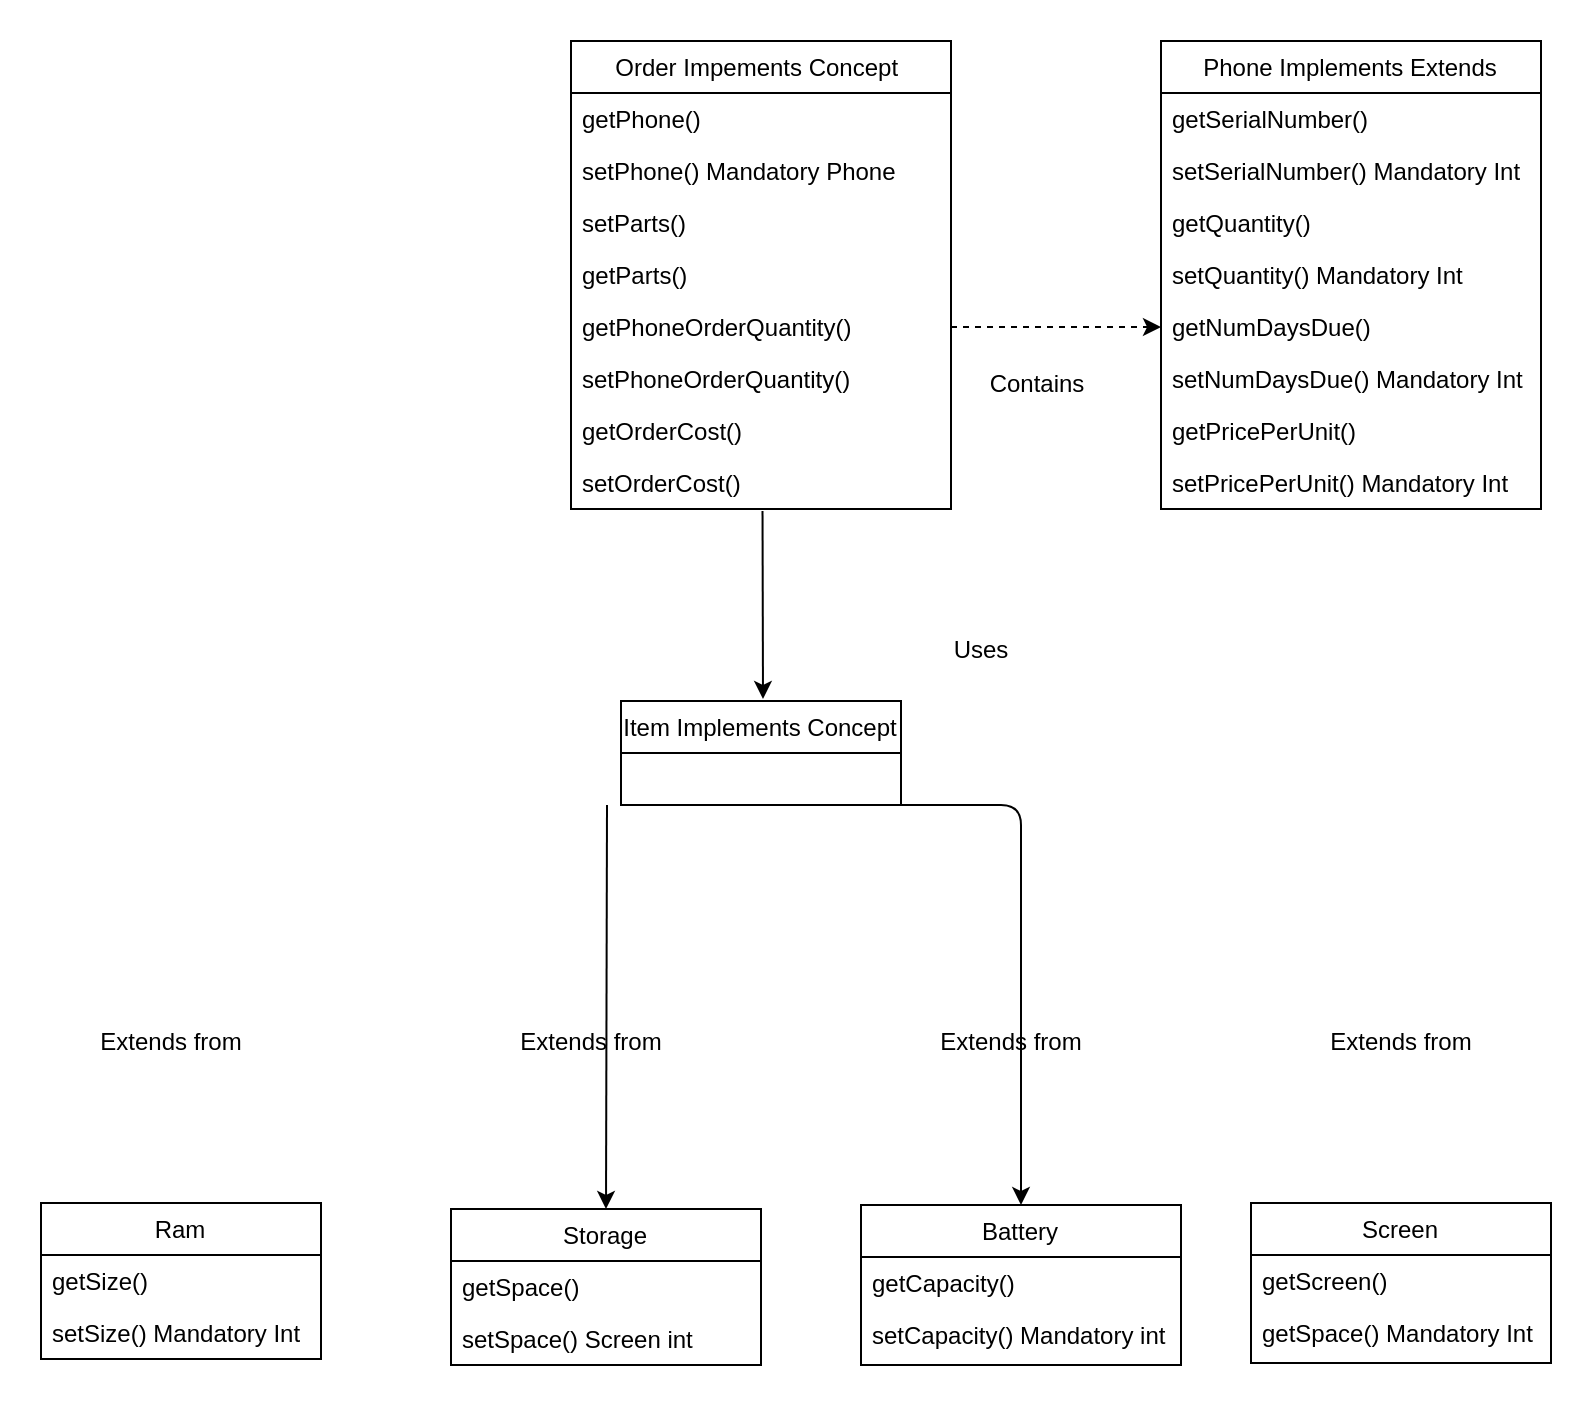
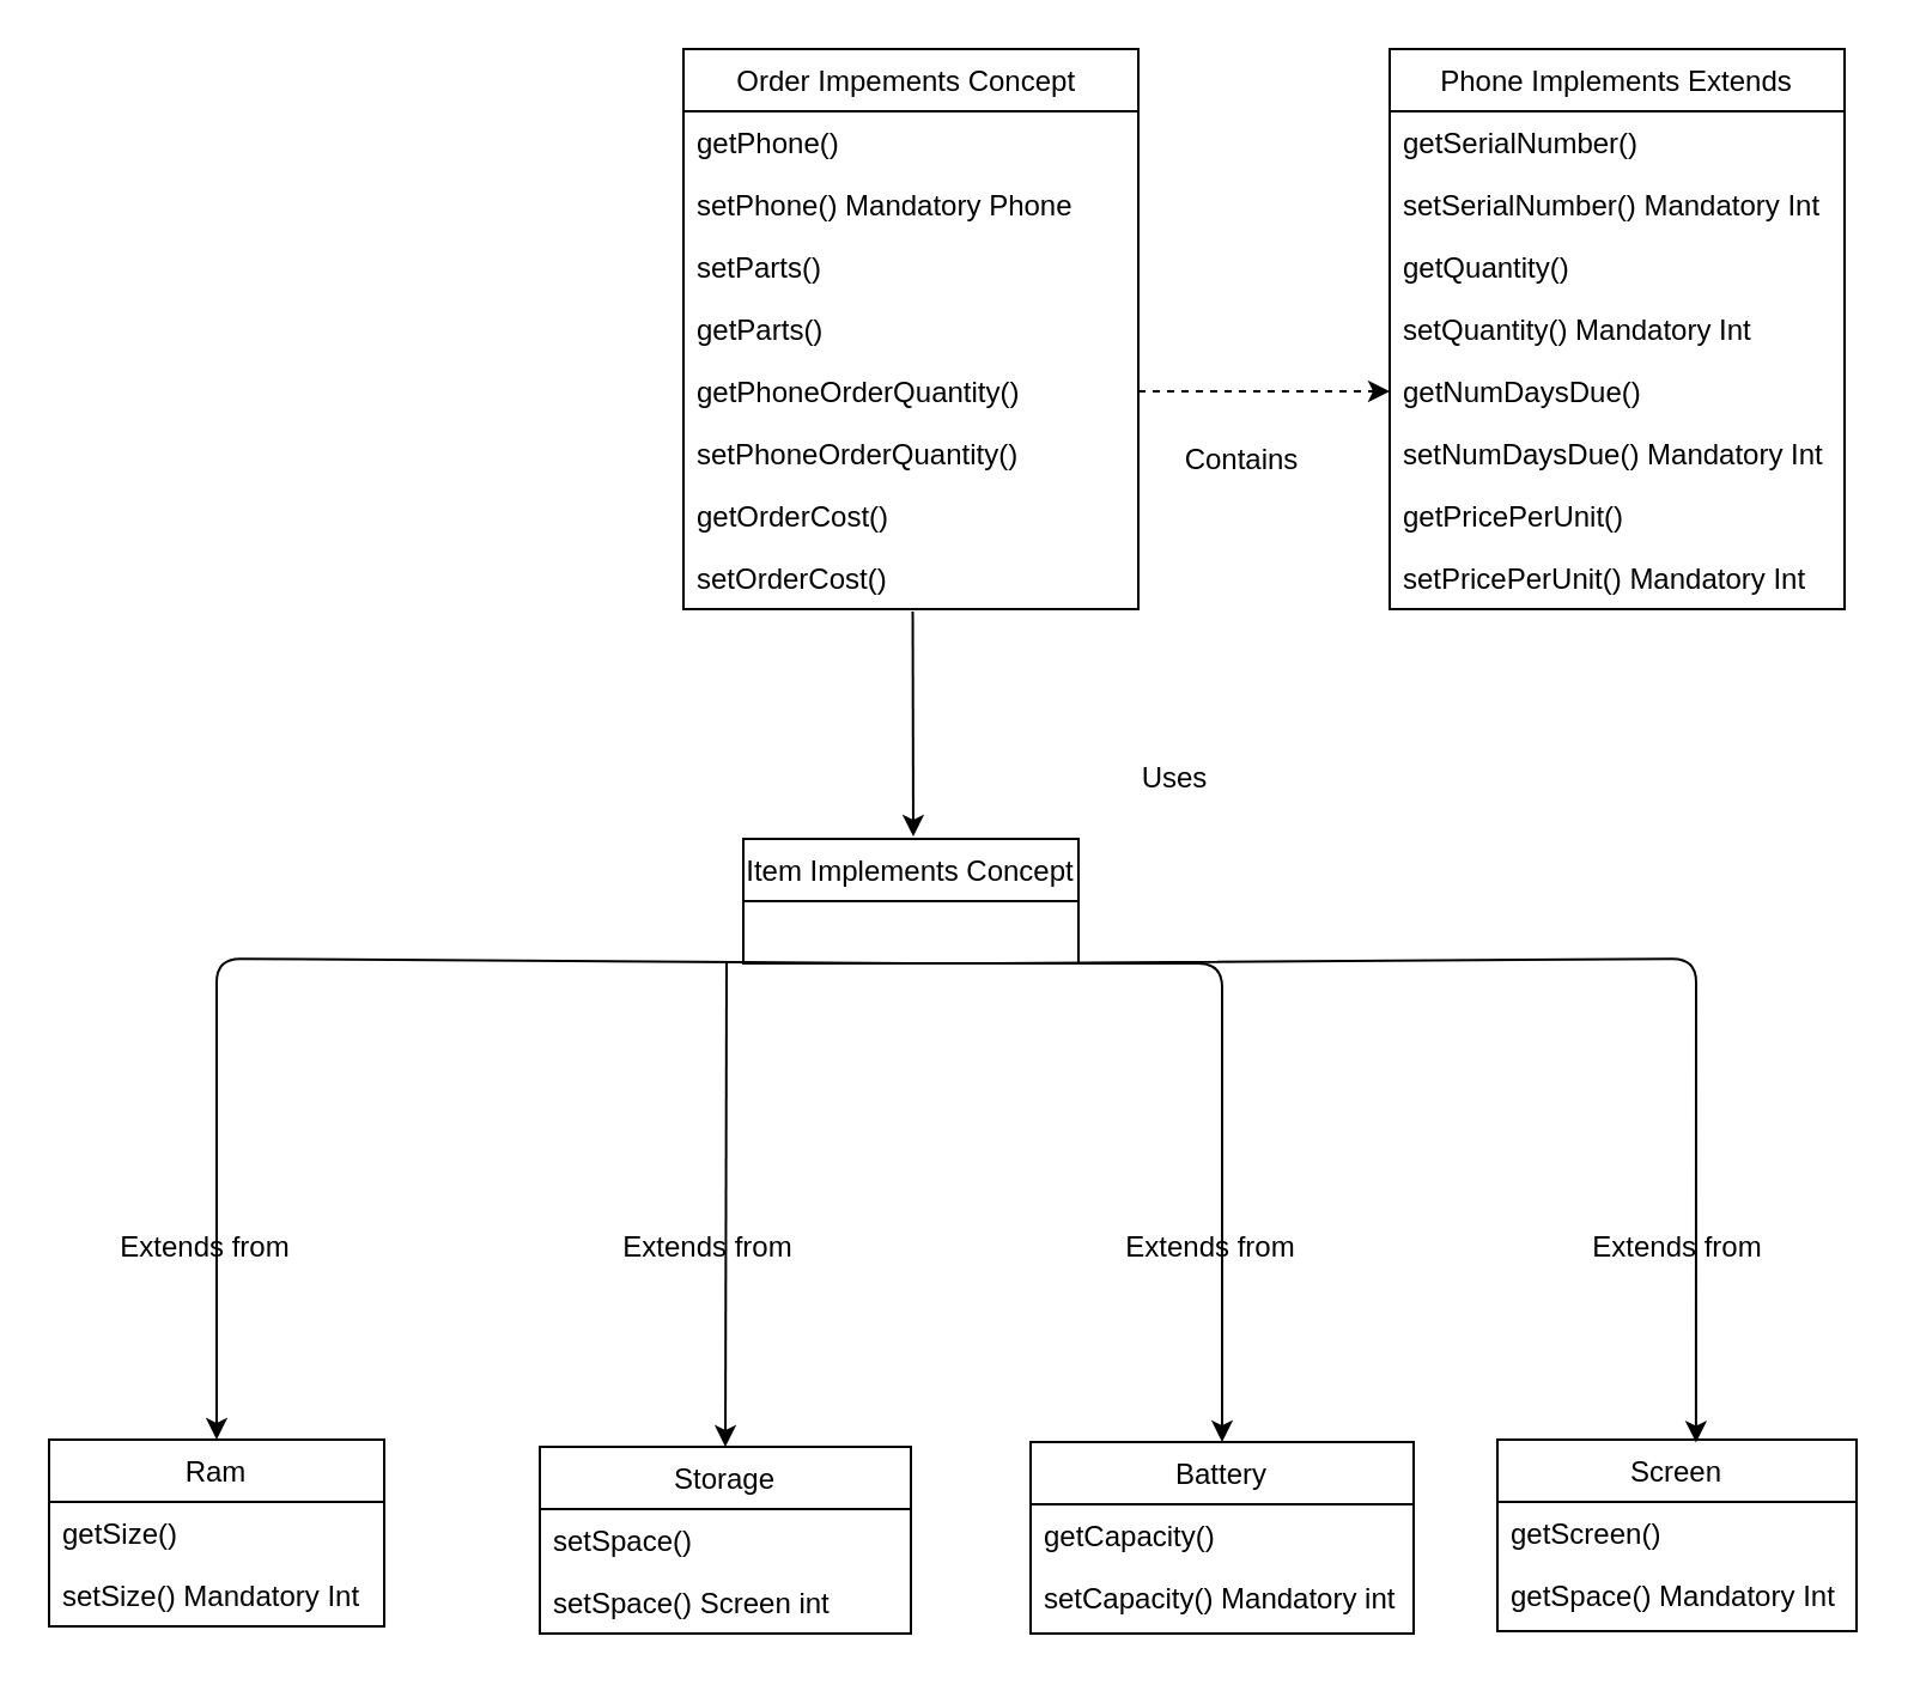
+ <mxCell id="33" value="" style="endArrow=classic;html=1;exitX=0.5;exitY=1;exitDx=0;exitDy=0;entryX=0.5;entryY=0;entryDx=0;entryDy=0;" edge="1" parent="1" source="32" target="29"><mxGeometry width="50" height="50" relative="1" as="geometry"><mxPoint x="320" y="510" as="sourcePoint" /><mxPoint x="70" y="402" as="targetPoint" /><Array as="points"><mxPoint x="90" y="400" /></Array></mxGeometry></mxCell>
+ <mxCell id="36" value="" style="endArrow=classic;html=1;entryX=0.553;entryY=0.015;entryDx=0;entryDy=0;entryPerimeter=0;exitX=0.75;exitY=1;exitDx=0;exitDy=0;" edge="1" parent="1" source="32" target="20"><mxGeometry width="50" height="50" relative="1" as="geometry"><mxPoint x="420" y="400" as="sourcePoint" /><mxPoint x="480" y="350" as="targetPoint" /><Array as="points"><mxPoint x="708" y="400" /></Array></mxGeometry></mxCell>
- <mxCell id="27" value="getSpace()" style="text;strokeColor=none;fillColor=none;align=left;verticalAlign=top;spacingLeft=4;spacingRight=4;overflow=hidden;rotatable=0;points=[[0,0.5],[1,0.5]];portConstraint=eastwest;" vertex="1" parent="26"><mxGeometry y="26" width="155" height="26" as="geometry" /></mxCell>
+ <mxCell id="27" value="setSpace()" style="text;strokeColor=none;fillColor=none;align=left;verticalAlign=top;spacingLeft=4;spacingRight=4;overflow=hidden;rotatable=0;points=[[0,0.5],[1,0.5]];portConstraint=eastwest;" vertex="1" parent="26"><mxGeometry y="26" width="155" height="26" as="geometry" /></mxCell>
